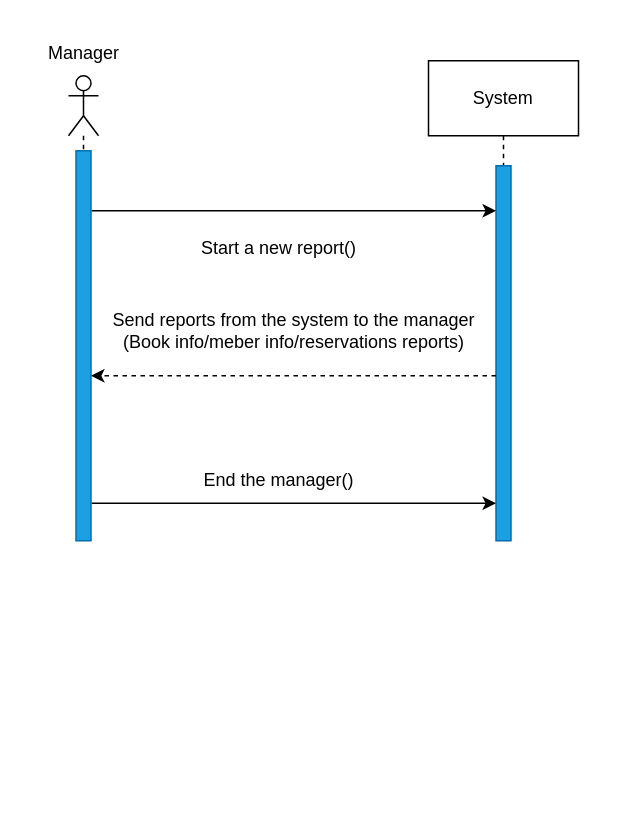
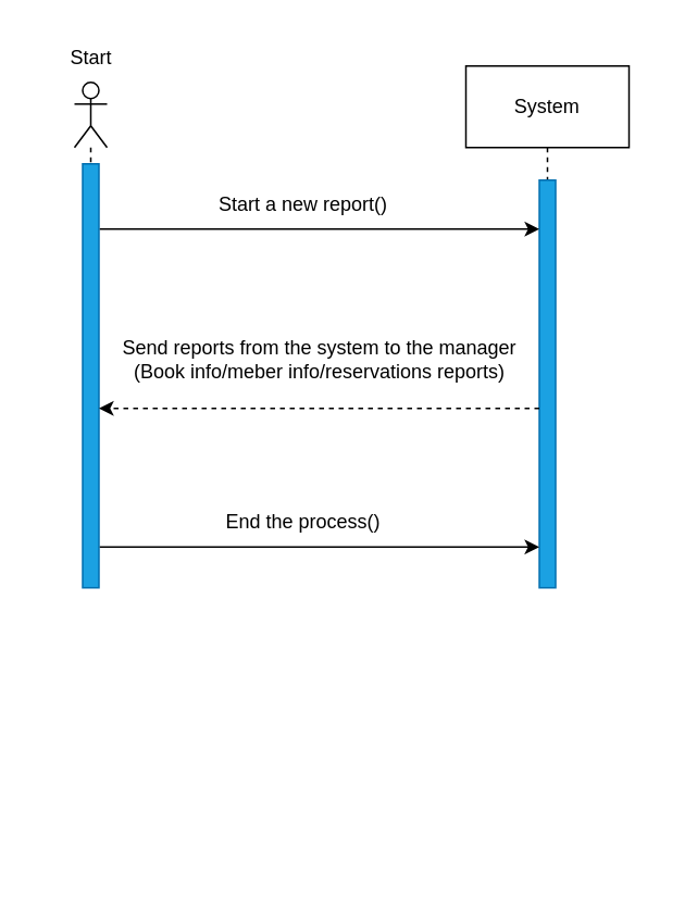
- <mxCell id="7" value="Manager" style="text;html=1;align=center;verticalAlign=middle;resizable=0;points=[];autosize=1;strokeColor=none;fillColor=none;" parent="2" vertex="1"><mxGeometry width="70" height="30" as="geometry" /></mxCell>
+ <mxCell id="7" value="Start" style="text;html=1;align=center;verticalAlign=middle;resizable=0;points=[];autosize=1;strokeColor=none;fillColor=none;" parent="2" vertex="1"><mxGeometry width="70" height="30" as="geometry" /></mxCell>
- <mxCell id="13" value="Start a new report()" style="text;html=1;align=center;verticalAlign=middle;resizable=0;points=[];autosize=1;strokeColor=none;fillColor=none;" parent="2" vertex="1"><mxGeometry x="100" y="130" width="130" height="30" as="geometry" /></mxCell>
+ <mxCell id="13" value="Start a new report()" style="text;html=1;align=center;verticalAlign=middle;resizable=0;points=[];autosize=1;strokeColor=none;fillColor=none;" parent="2" vertex="1"><mxGeometry x="100" y="90" width="130" height="30" as="geometry" /></mxCell>
- <mxCell id="9" value="End the manager()" style="text;html=1;align=center;verticalAlign=middle;resizable=0;points=[];autosize=1;strokeColor=none;fillColor=none;" parent="2" vertex="1"><mxGeometry x="105" y="285" width="120" height="30" as="geometry" /></mxCell>
+ <mxCell id="9" value="End the process()" style="text;html=1;align=center;verticalAlign=middle;resizable=0;points=[];autosize=1;strokeColor=none;fillColor=none;" parent="2" vertex="1"><mxGeometry x="105" y="285" width="120" height="30" as="geometry" /></mxCell>
